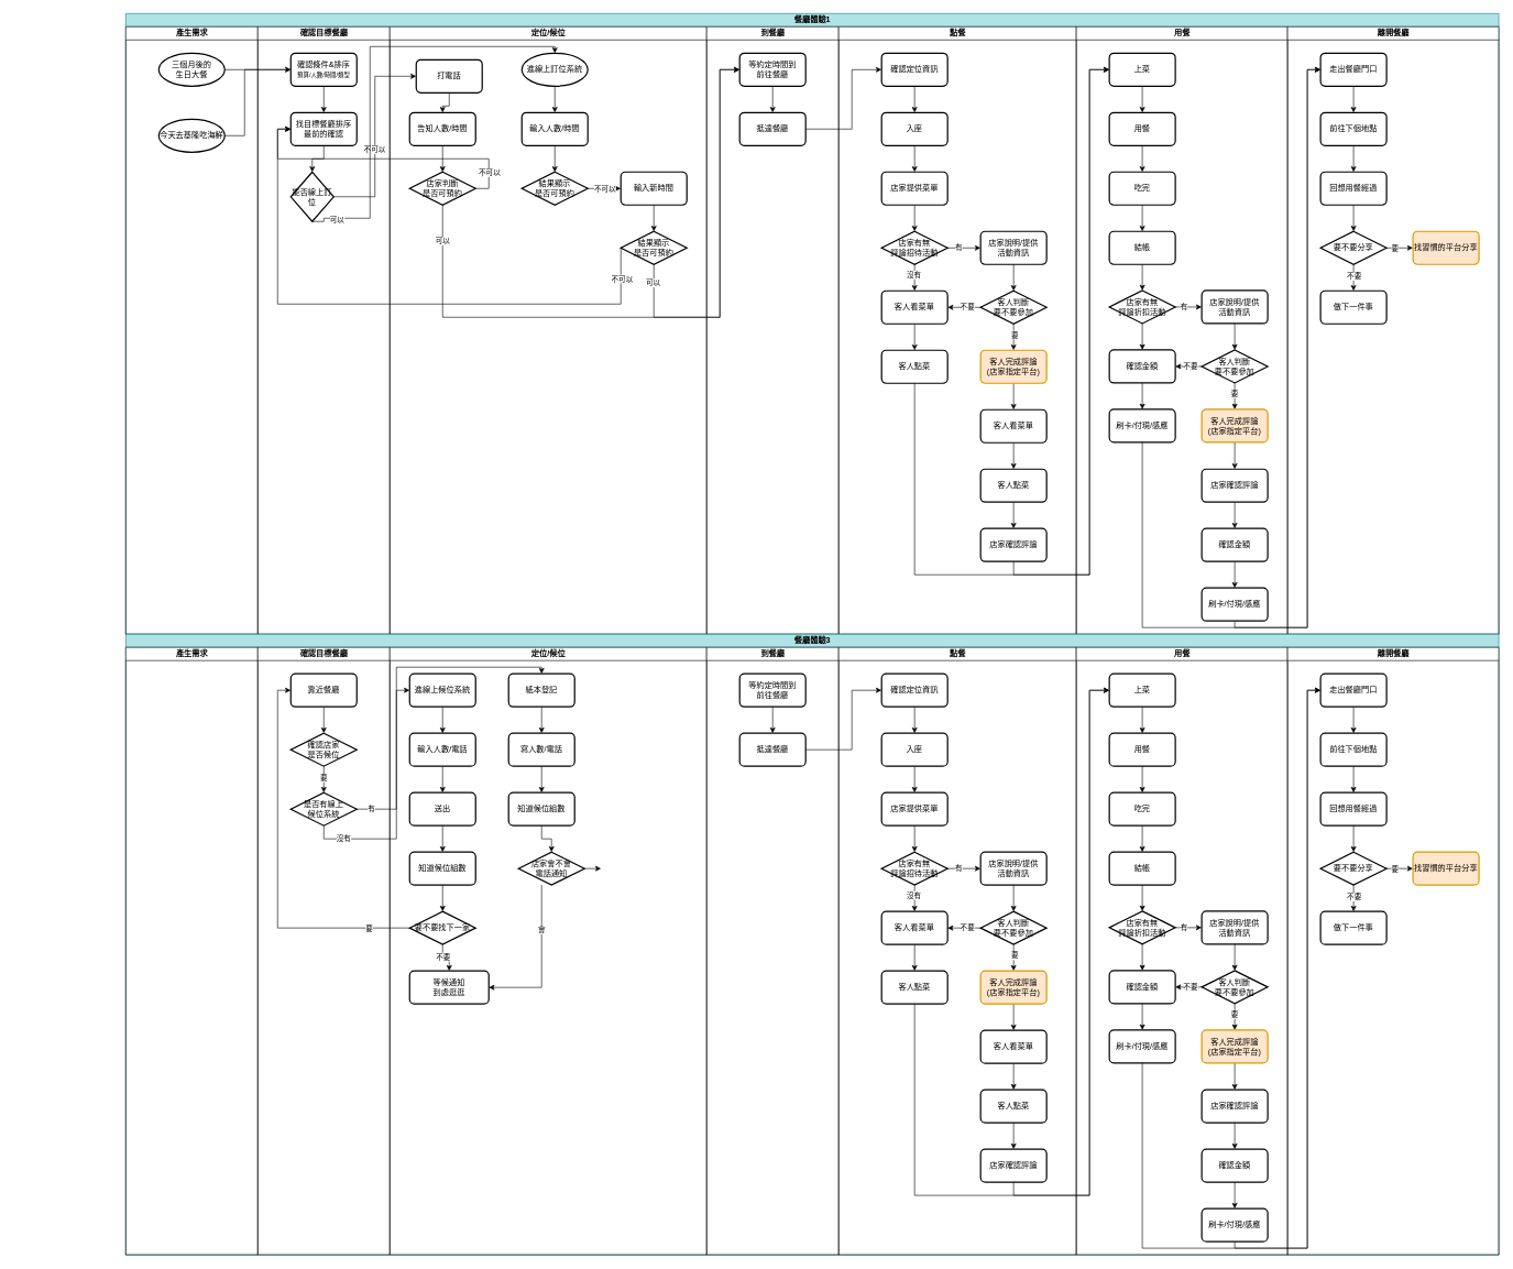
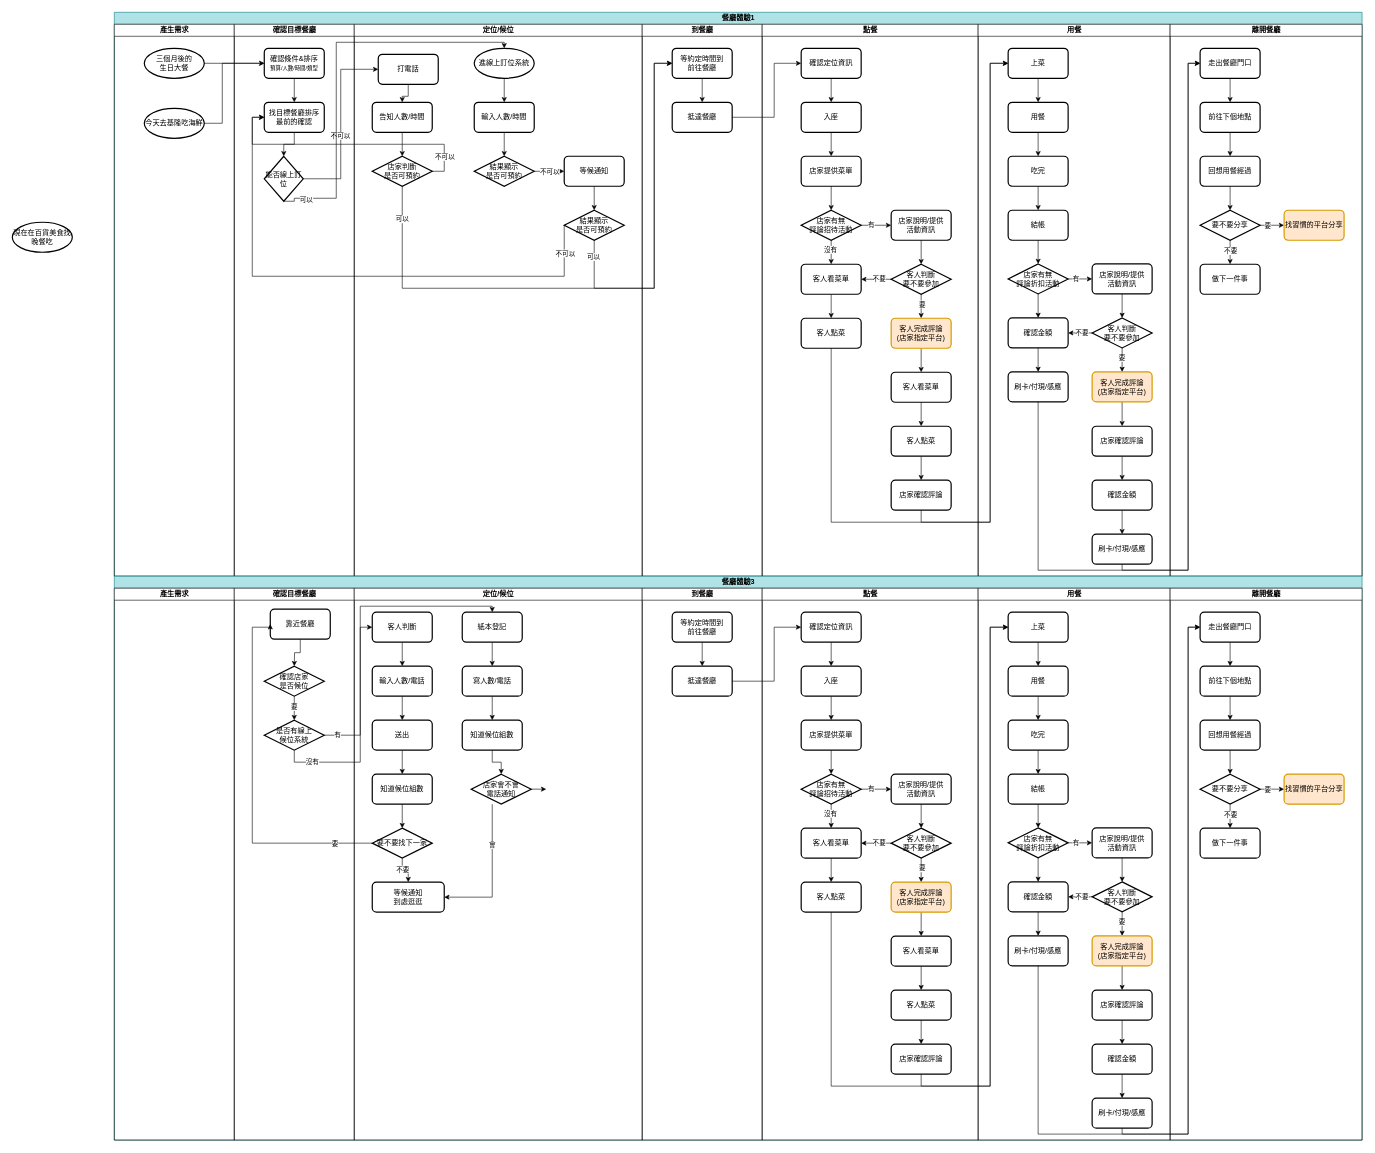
- <mxCell id="25" value="輸入新時間" style="rounded=1;whiteSpace=wrap;html=1;absoluteArcSize=1;arcSize=14;strokeWidth=2;" parent="12" vertex="1"><mxGeometry x="350" y="220" width="100" height="50" as="geometry" /></mxCell>
+ <mxCell id="25" value="等候通知" style="rounded=1;whiteSpace=wrap;html=1;absoluteArcSize=1;arcSize=14;strokeWidth=2;" parent="12" vertex="1"><mxGeometry x="350" y="220" width="100" height="50" as="geometry" /></mxCell>
+ <mxCell id="124" value="現在在百貨美食找晚餐吃" style="strokeWidth=2;html=1;shape=mxgraph.flowchart.start_1;whiteSpace=wrap;" parent="1" vertex="1"><mxGeometry x="20" y="370" width="100" height="50" as="geometry" /></mxCell>
- <mxCell id="129" value="靠近餐廳" style="rounded=1;whiteSpace=wrap;html=1;absoluteArcSize=1;arcSize=14;strokeWidth=2;" parent="127" vertex="1"><mxGeometry x="50" y="40" width="100" height="50" as="geometry" /></mxCell>
+ <mxCell id="129" value="靠近餐廳" style="rounded=1;whiteSpace=wrap;html=1;absoluteArcSize=1;arcSize=14;strokeWidth=2;" parent="127" vertex="1"><mxGeometry x="60" y="35" width="100" height="50" as="geometry" /></mxCell>
- <mxCell id="136" value="進線上候位系統" style="rounded=1;whiteSpace=wrap;html=1;absoluteArcSize=1;arcSize=14;strokeWidth=2;" parent="134" vertex="1"><mxGeometry x="30" y="40" width="100" height="50" as="geometry" /></mxCell>
+ <mxCell id="136" value="客人判斷" style="rounded=1;whiteSpace=wrap;html=1;absoluteArcSize=1;arcSize=14;strokeWidth=2;" parent="134" vertex="1"><mxGeometry x="30" y="40" width="100" height="50" as="geometry" /></mxCell>
